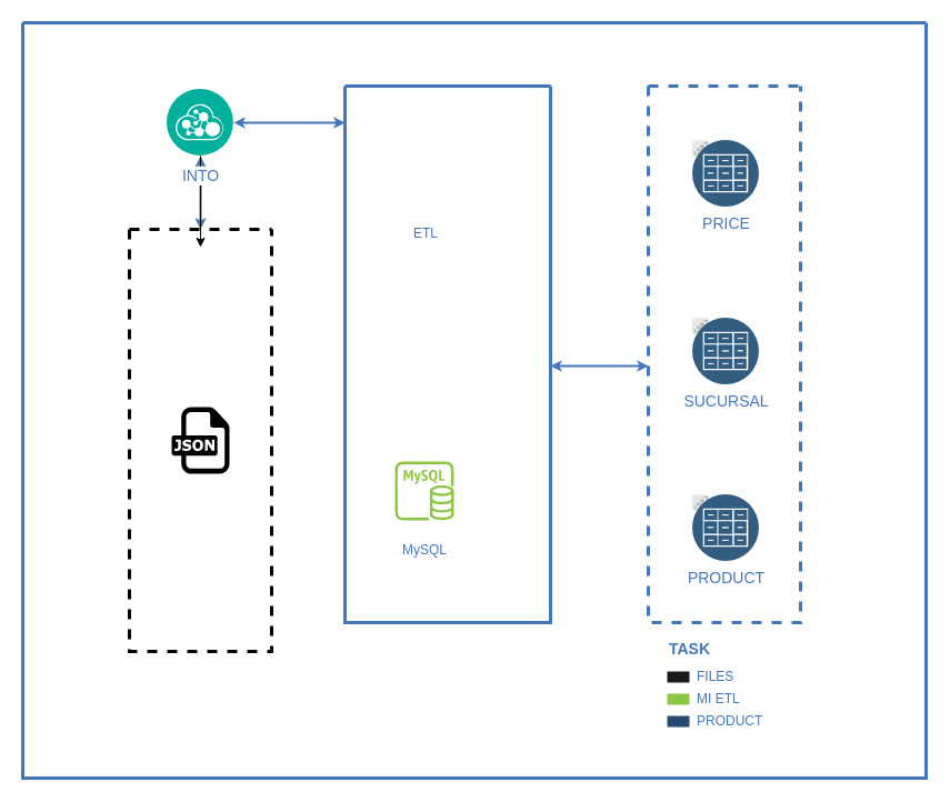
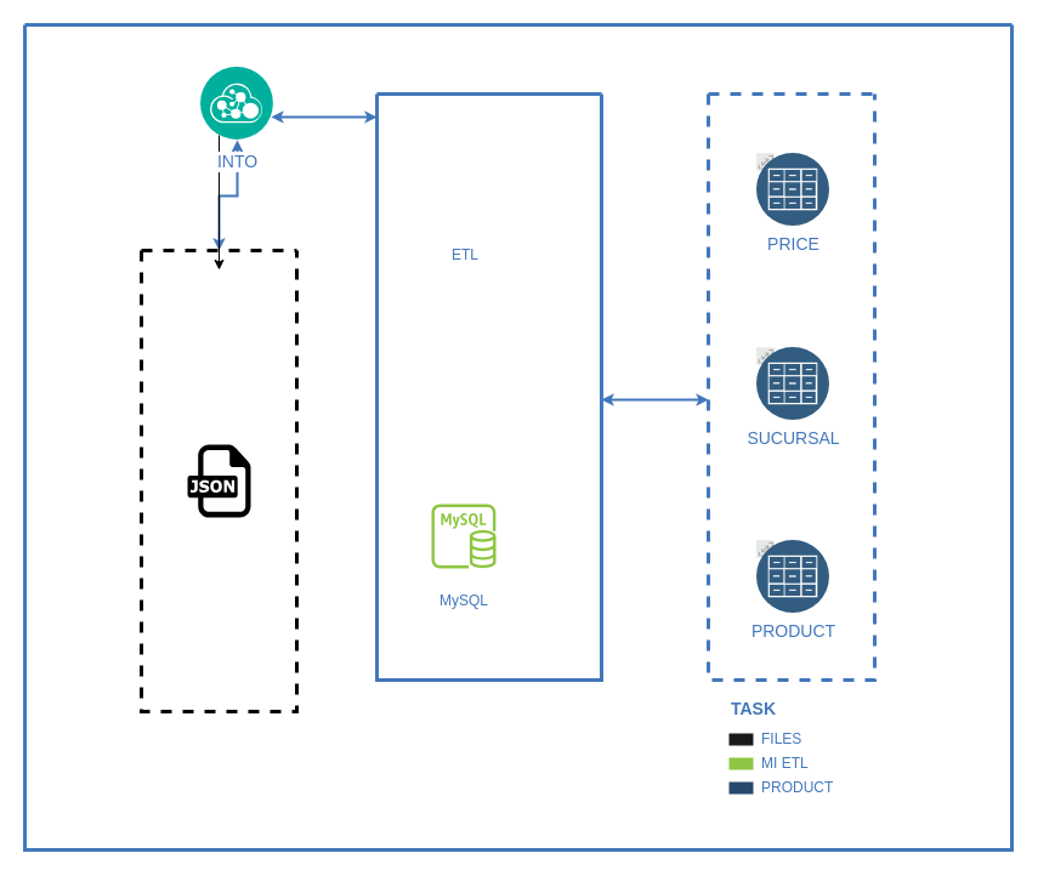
- <mxCell id="11" value="INTO" style="aspect=fixed;perimeter=ellipsePerimeter;html=1;align=center;shadow=0;dashed=0;image;image=img/lib/ibm/management/api_management.svg;rounded=1;labelBackgroundColor=#ffffff;strokeColor=#666666;strokeWidth=3;fillColor=#C2952D;gradientColor=none;fontSize=14;fontColor=#4277BB;spacingTop=3;" parent="2" vertex="1"><mxGeometry x="130" y="60" width="60" height="60" as="geometry" /></mxCell>
+ <mxCell id="11" value="INTO" style="aspect=fixed;perimeter=ellipsePerimeter;html=1;align=center;shadow=0;dashed=0;image;image=img/lib/ibm/management/api_management.svg;rounded=1;labelBackgroundColor=#ffffff;strokeColor=#666666;strokeWidth=3;fillColor=#C2952D;gradientColor=none;fontSize=14;fontColor=#4277BB;spacingTop=3;" parent="2" vertex="1"><mxGeometry x="145" y="35" width="60" height="60" as="geometry" /></mxCell>
